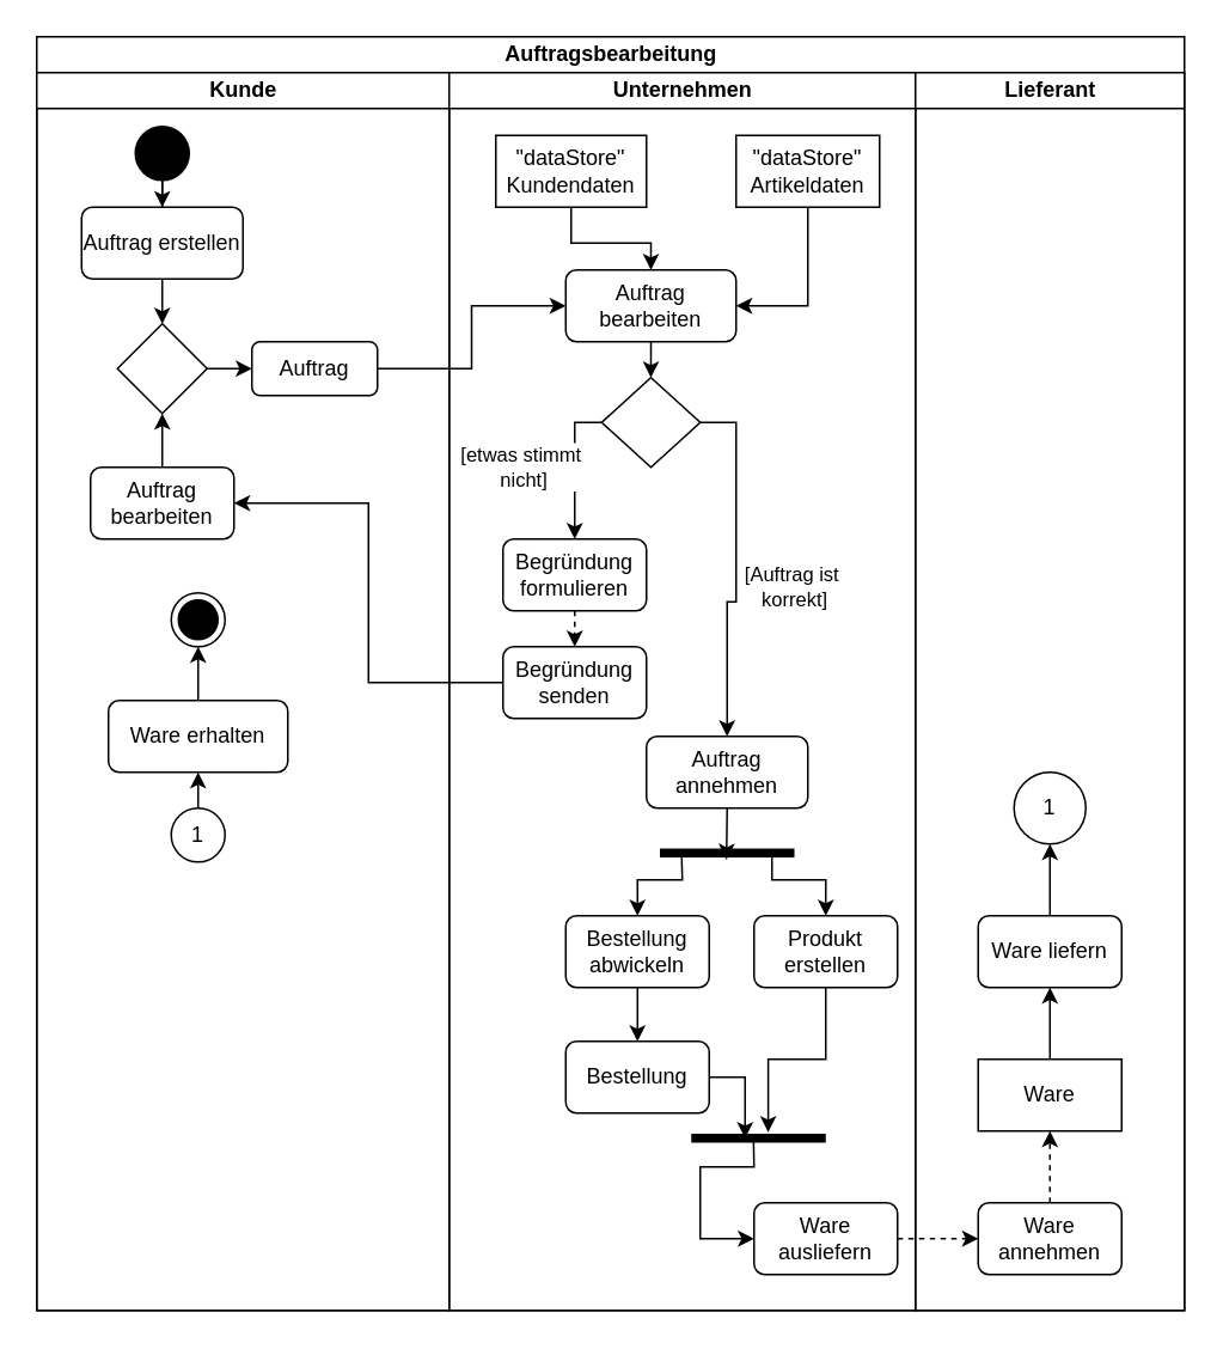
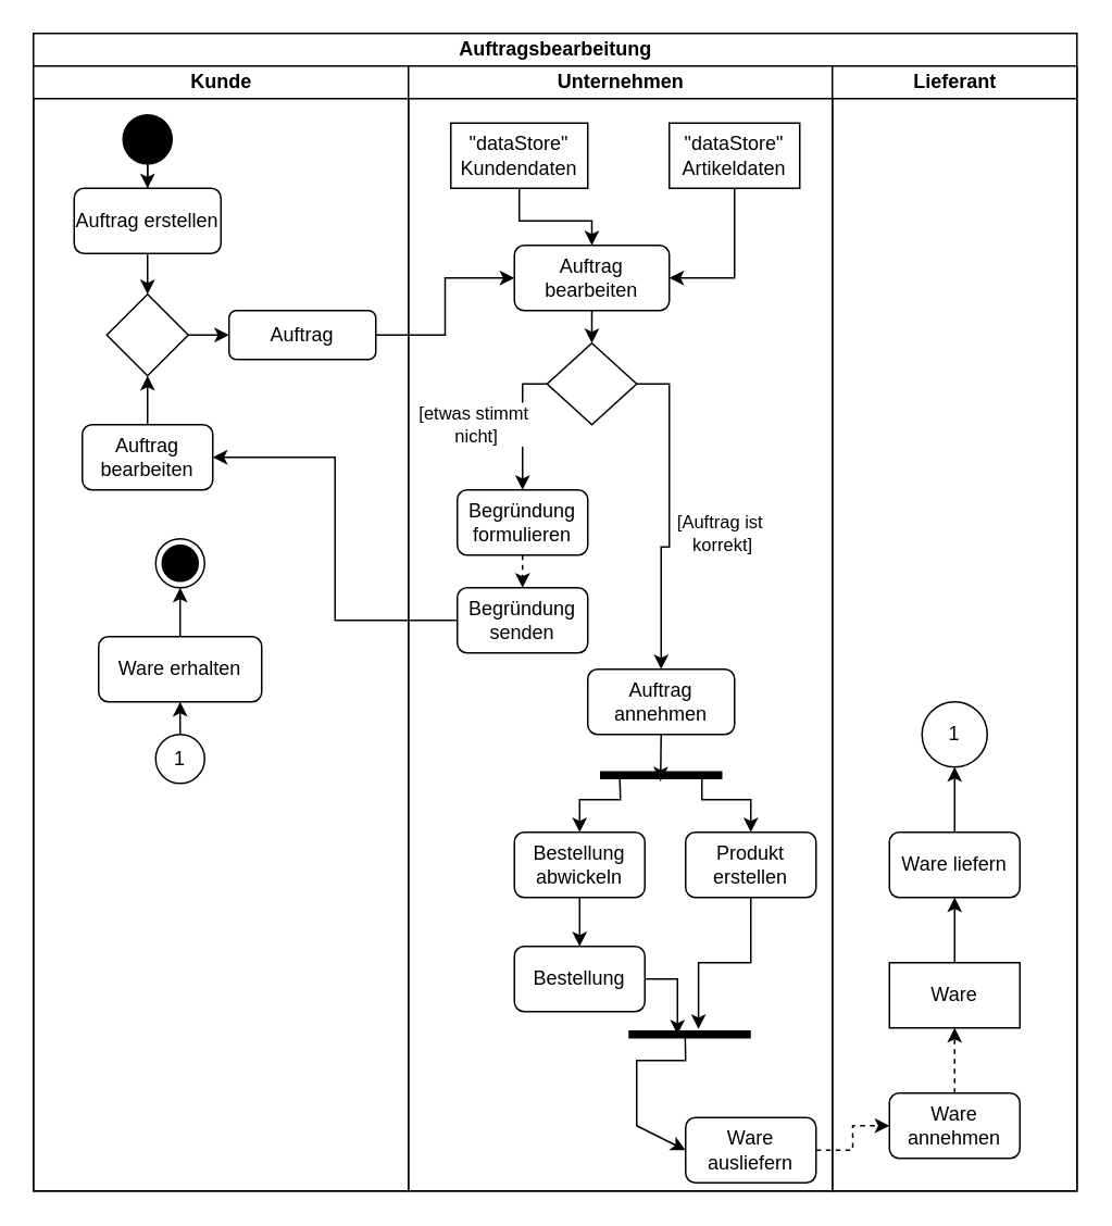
- <mxCell id="7" value="Auftrag" style="rounded=1;whiteSpace=wrap;html=1;" parent="3" vertex="1"><mxGeometry x="120" y="150" width="70" height="30" as="geometry" /></mxCell>
+ <mxCell id="7" value="Auftrag" style="rounded=1;whiteSpace=wrap;html=1;" parent="3" vertex="1"><mxGeometry x="120" y="150" width="90" height="30" as="geometry" /></mxCell>
- <mxCell id="44" value="Ware ausliefern" style="rounded=1;whiteSpace=wrap;html=1;strokeWidth=1;fontSize=12;" parent="19" vertex="1"><mxGeometry x="170.0" y="630" width="80" height="40" as="geometry" /></mxCell>
+ <mxCell id="44" value="Ware ausliefern" style="rounded=1;whiteSpace=wrap;html=1;strokeWidth=1;fontSize=12;" parent="19" vertex="1"><mxGeometry x="170.0" y="645" width="80" height="40" as="geometry" /></mxCell>
